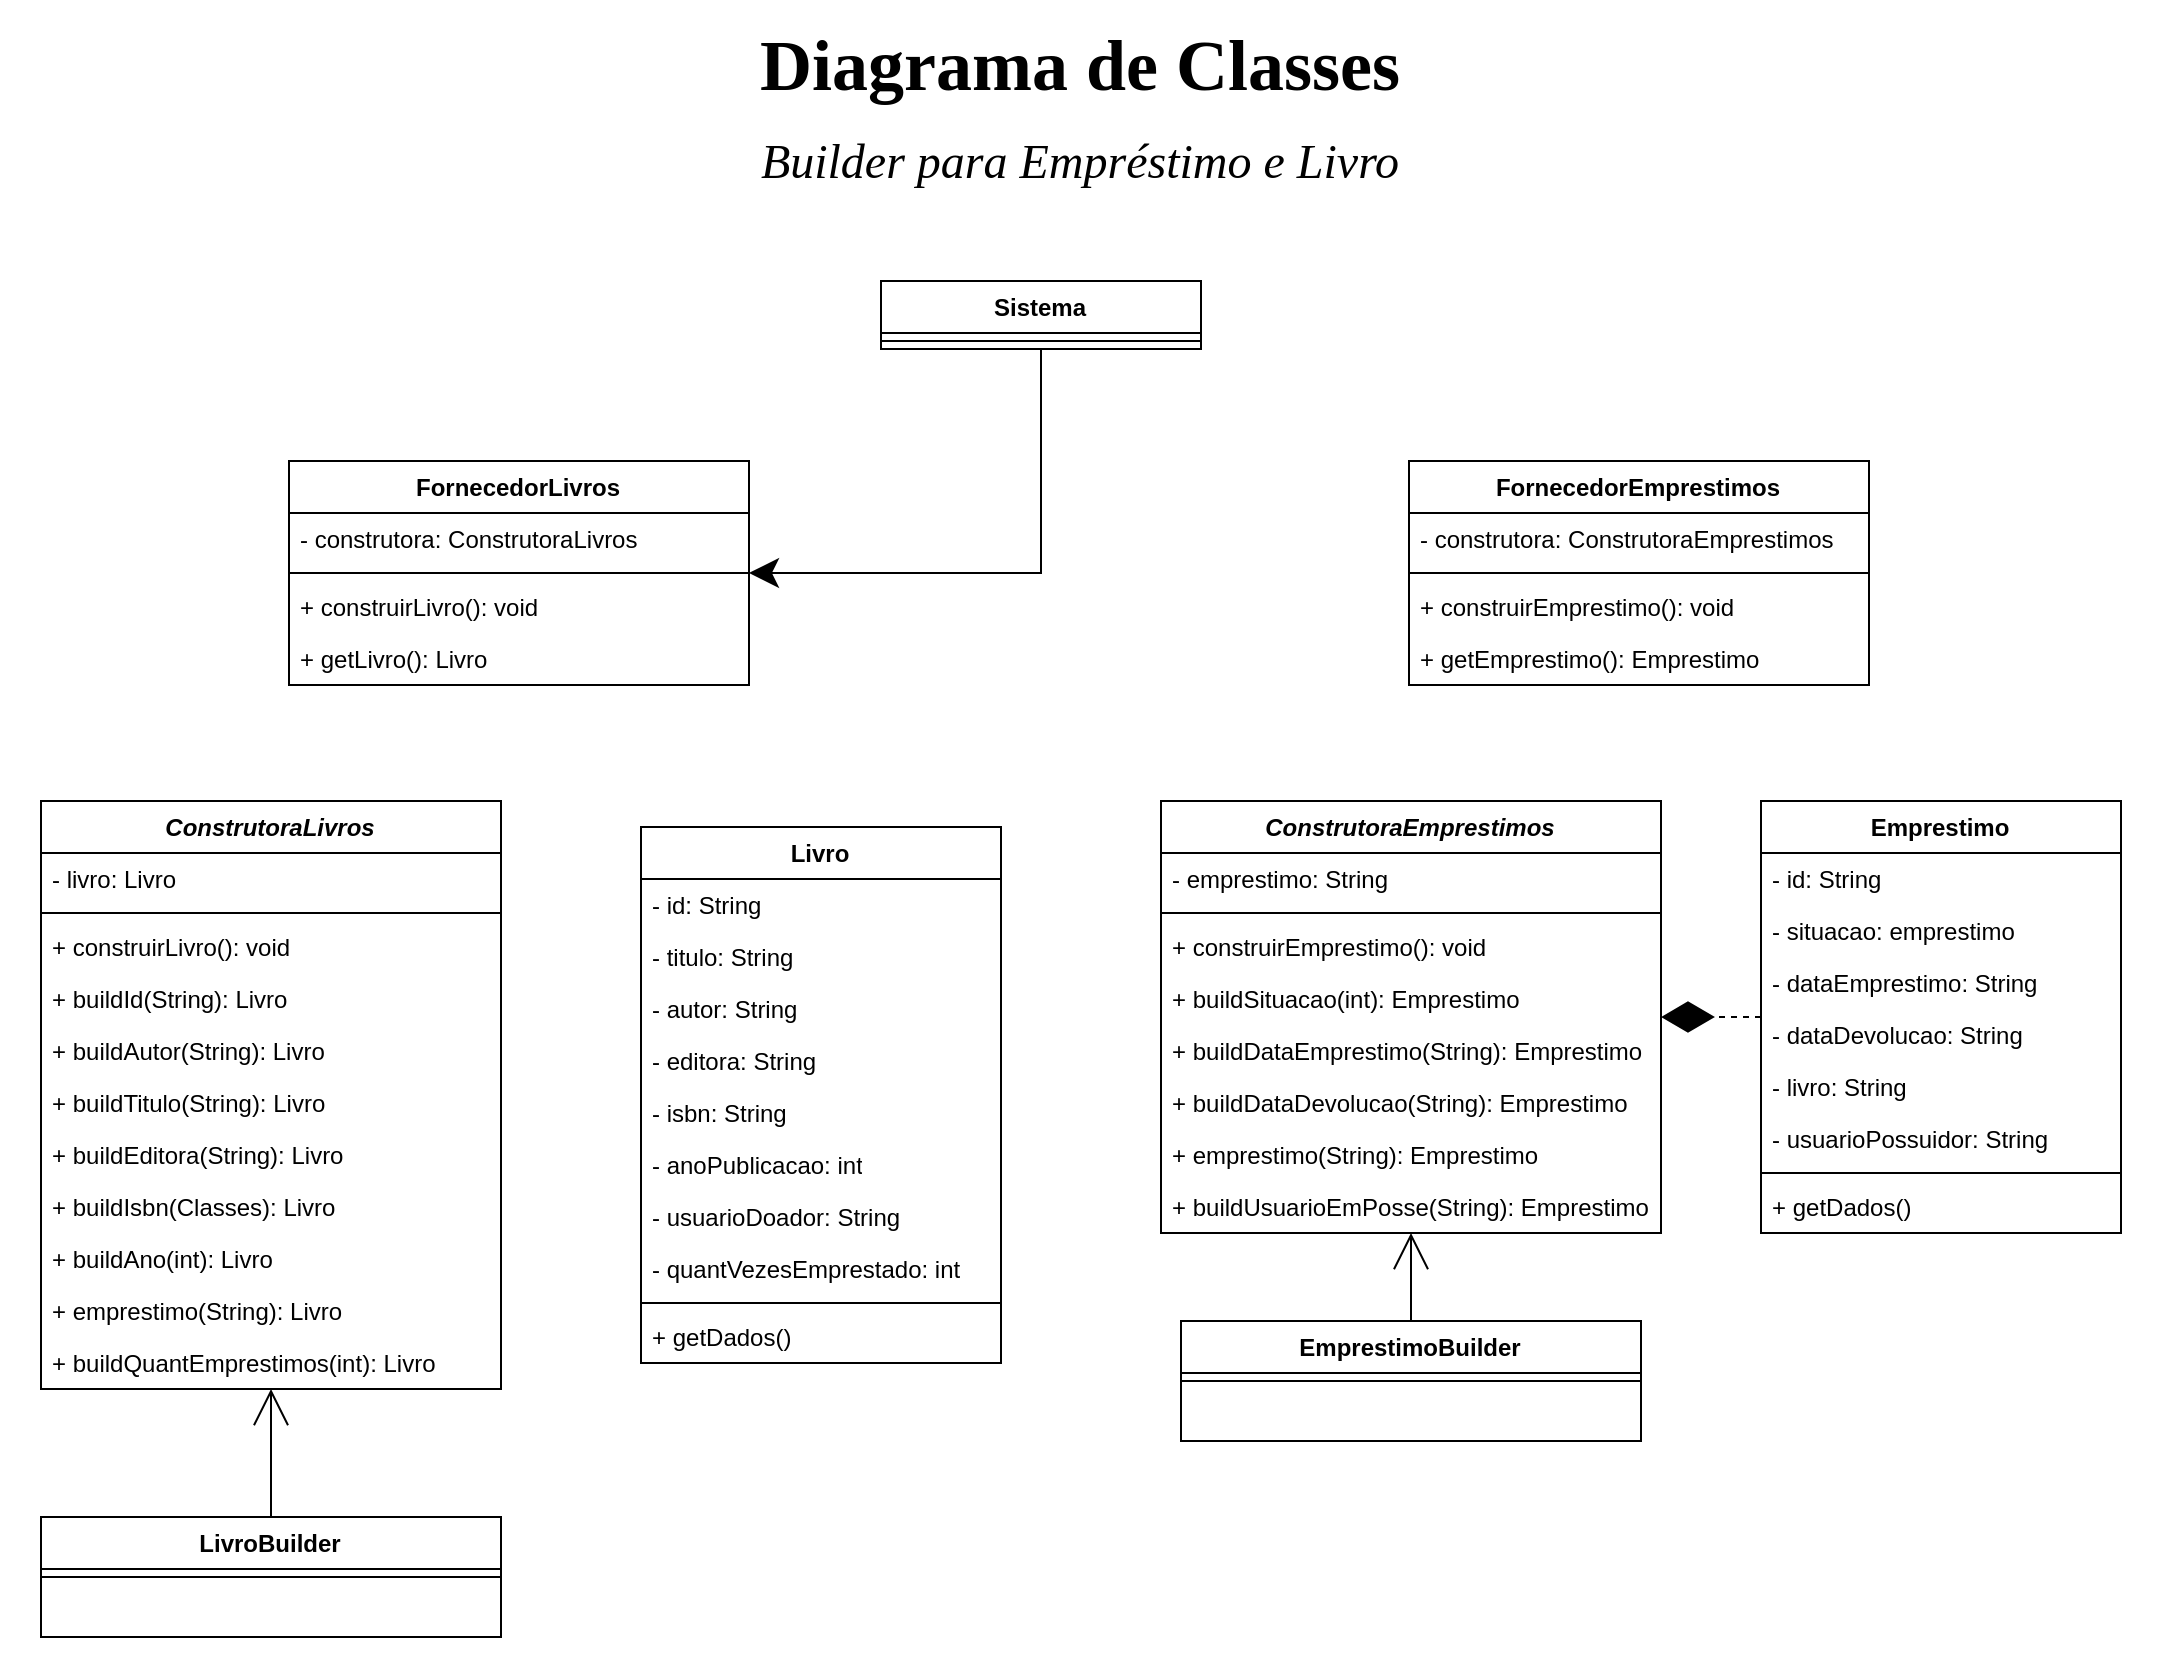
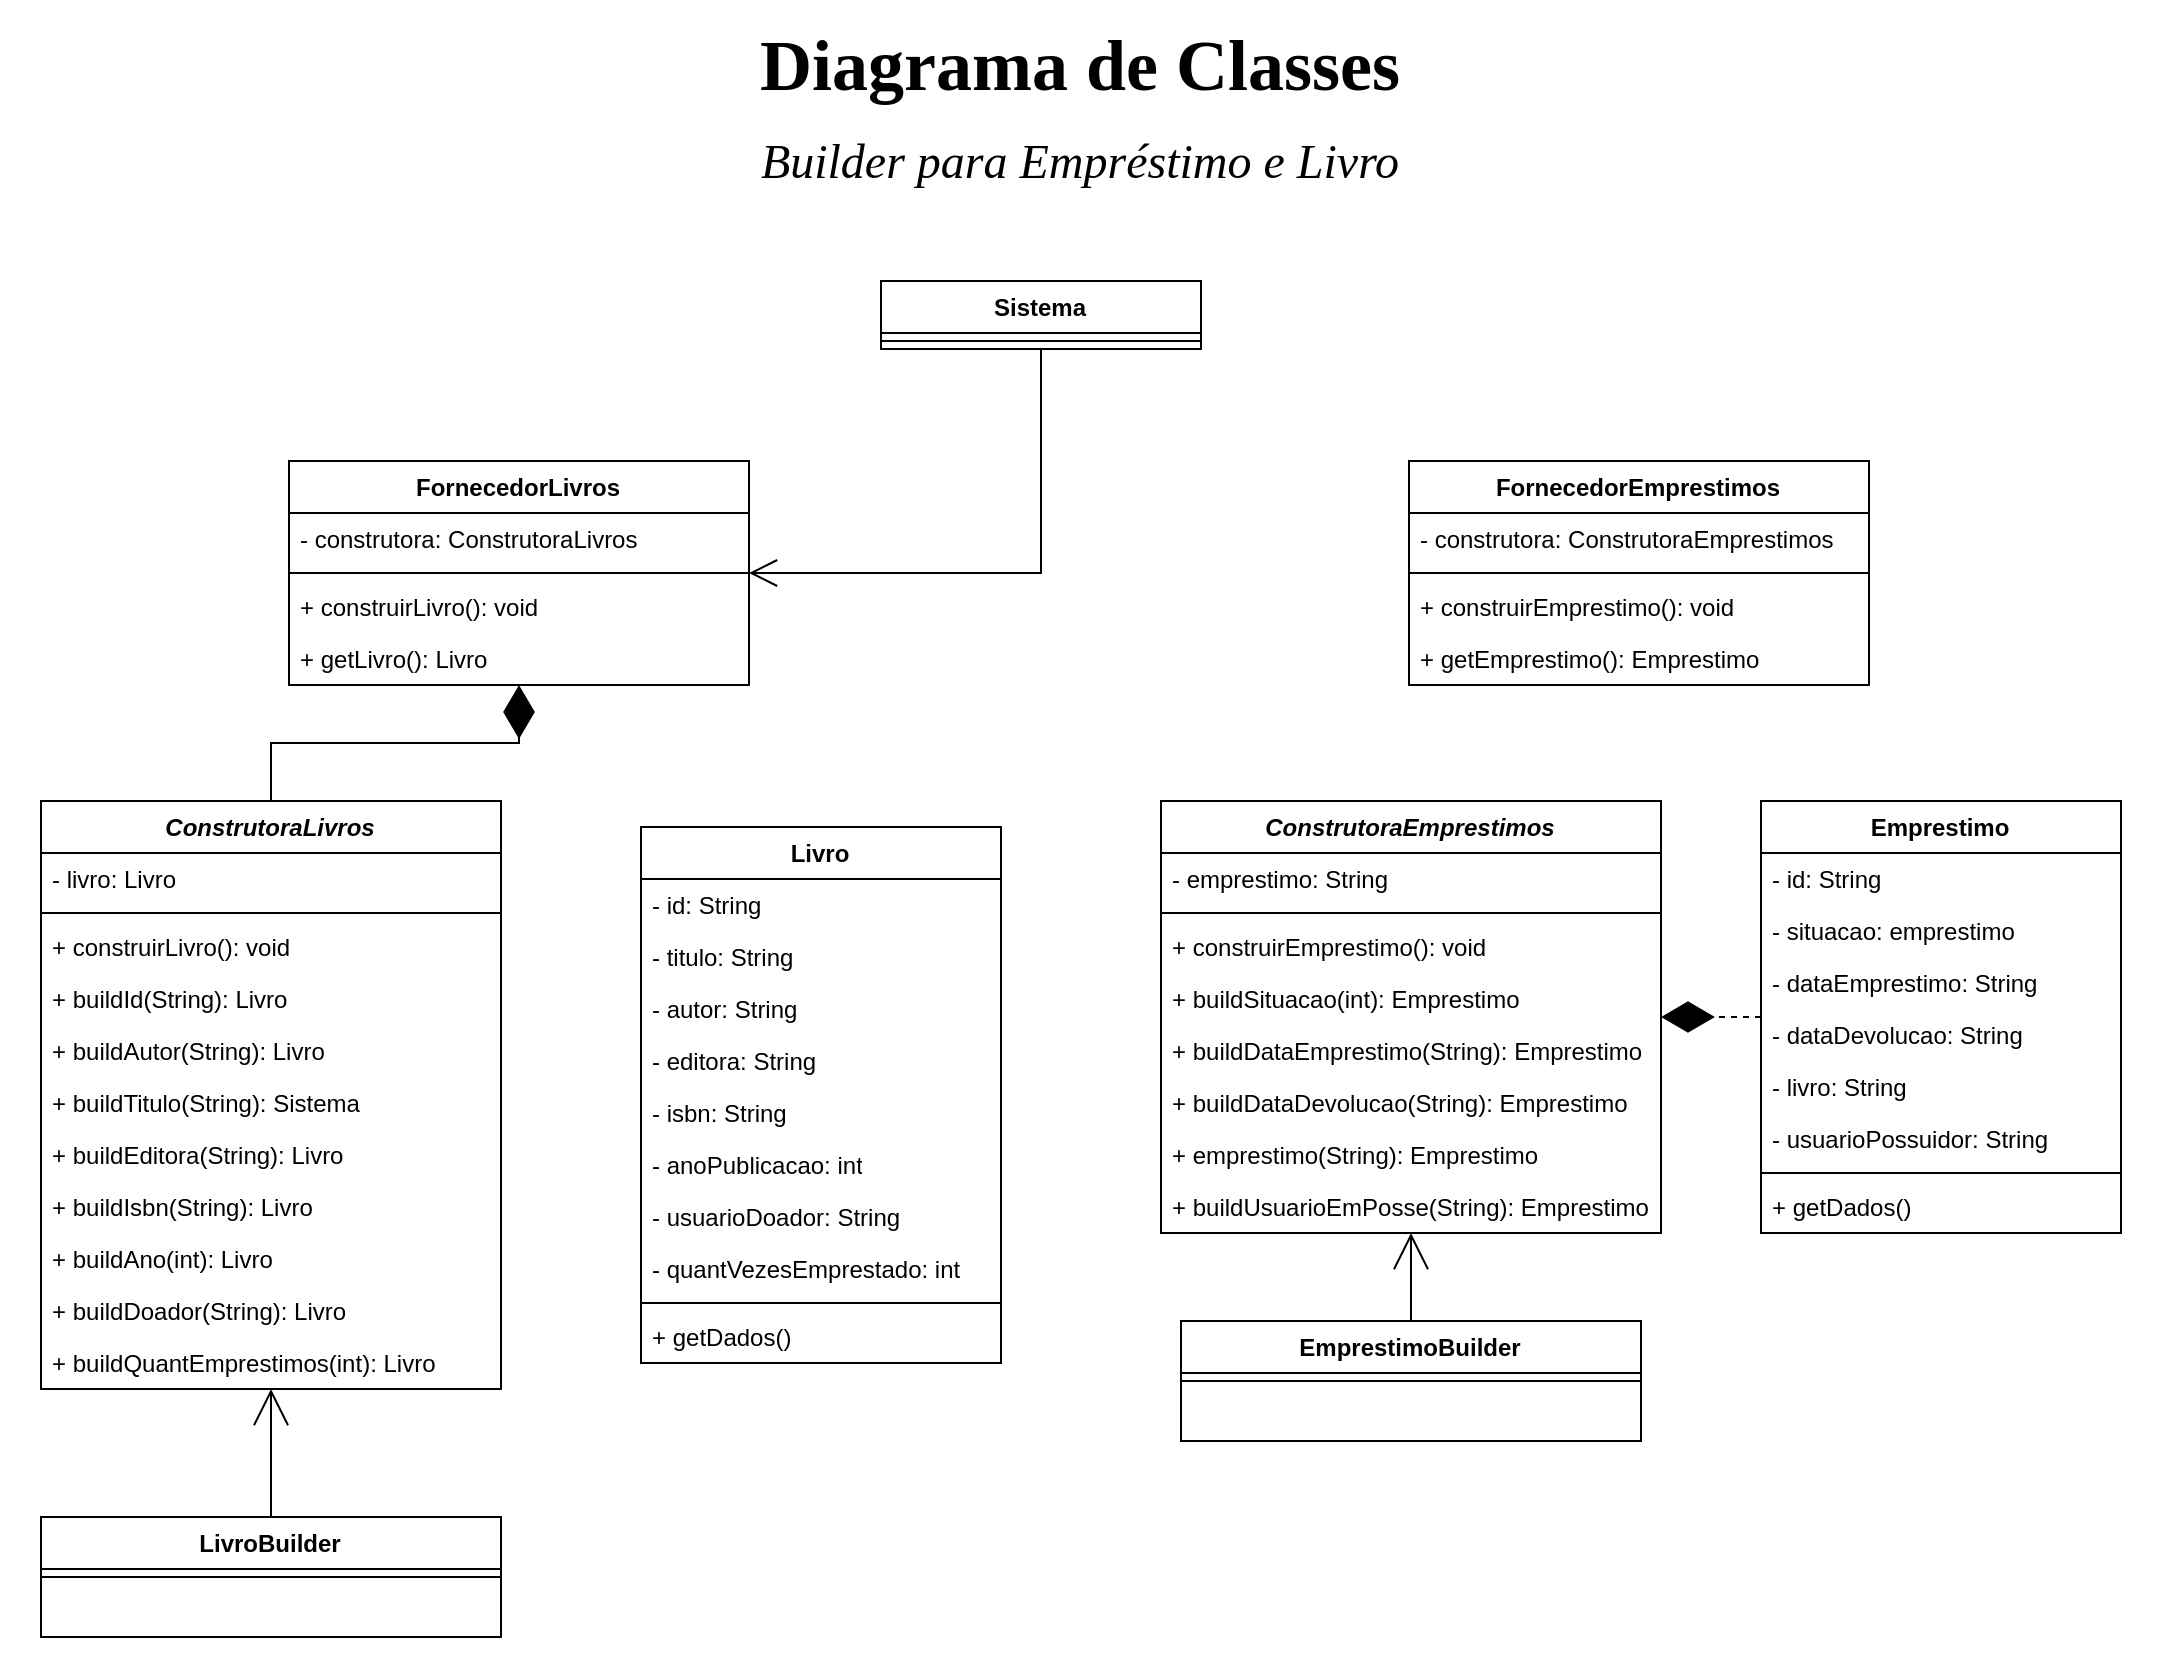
- <mxCell id="66" value="" style="endArrow=classic;endFill=1;endSize=12;html=1;rounded=0;edgeStyle=orthogonalEdgeStyle;" edge="1" parent="1" source="3" target="17"><mxGeometry width="160" relative="1" as="geometry"><mxPoint x="465" y="210" as="sourcePoint" /><mxPoint x="625" y="210" as="targetPoint" /><Array as="points"><mxPoint x="520" y="286" /></Array></mxGeometry></mxCell>
+ <mxCell id="66" value="" style="endArrow=open;endFill=1;endSize=12;html=1;rounded=0;edgeStyle=orthogonalEdgeStyle;" edge="1" parent="1" source="3" target="17"><mxGeometry width="160" relative="1" as="geometry"><mxPoint x="465" y="210" as="sourcePoint" /><mxPoint x="625" y="210" as="targetPoint" /><Array as="points"><mxPoint x="520" y="286" /></Array></mxGeometry></mxCell>
+ <mxCell id="65" value="" style="endArrow=diamondThin;endFill=1;endSize=24;html=1;rounded=0;edgeStyle=orthogonalEdgeStyle;" edge="1" parent="1" source="5" target="17"><mxGeometry width="160" relative="1" as="geometry"><mxPoint x="340" y="350" as="sourcePoint" /><mxPoint x="200" y="370" as="targetPoint" /></mxGeometry></mxCell>
- <mxCell id="11" value="+ buildTitulo(String): Livro" style="text;strokeColor=none;fillColor=none;align=left;verticalAlign=top;spacingLeft=4;spacingRight=4;overflow=hidden;rotatable=0;points=[[0,0.5],[1,0.5]];portConstraint=eastwest;whiteSpace=wrap;html=1;" vertex="1" parent="5"><mxGeometry y="138" width="230" height="26" as="geometry" /></mxCell>
+ <mxCell id="11" value="+ buildTitulo(String): Sistema" style="text;strokeColor=none;fillColor=none;align=left;verticalAlign=top;spacingLeft=4;spacingRight=4;overflow=hidden;rotatable=0;points=[[0,0.5],[1,0.5]];portConstraint=eastwest;whiteSpace=wrap;html=1;" vertex="1" parent="5"><mxGeometry y="138" width="230" height="26" as="geometry" /></mxCell>
- <mxCell id="13" value="+ buildIsbn(Classes): Livro" style="text;strokeColor=none;fillColor=none;align=left;verticalAlign=top;spacingLeft=4;spacingRight=4;overflow=hidden;rotatable=0;points=[[0,0.5],[1,0.5]];portConstraint=eastwest;whiteSpace=wrap;html=1;" vertex="1" parent="5"><mxGeometry y="190" width="230" height="26" as="geometry" /></mxCell>
+ <mxCell id="13" value="+ buildIsbn(String): Livro" style="text;strokeColor=none;fillColor=none;align=left;verticalAlign=top;spacingLeft=4;spacingRight=4;overflow=hidden;rotatable=0;points=[[0,0.5],[1,0.5]];portConstraint=eastwest;whiteSpace=wrap;html=1;" vertex="1" parent="5"><mxGeometry y="190" width="230" height="26" as="geometry" /></mxCell>
- <mxCell id="15" value="+ emprestimo(String): Livro" style="text;strokeColor=none;fillColor=none;align=left;verticalAlign=top;spacingLeft=4;spacingRight=4;overflow=hidden;rotatable=0;points=[[0,0.5],[1,0.5]];portConstraint=eastwest;whiteSpace=wrap;html=1;" vertex="1" parent="5"><mxGeometry y="242" width="230" height="26" as="geometry" /></mxCell>
+ <mxCell id="15" value="+ buildDoador(String): Livro" style="text;strokeColor=none;fillColor=none;align=left;verticalAlign=top;spacingLeft=4;spacingRight=4;overflow=hidden;rotatable=0;points=[[0,0.5],[1,0.5]];portConstraint=eastwest;whiteSpace=wrap;html=1;" vertex="1" parent="5"><mxGeometry y="242" width="230" height="26" as="geometry" /></mxCell>
